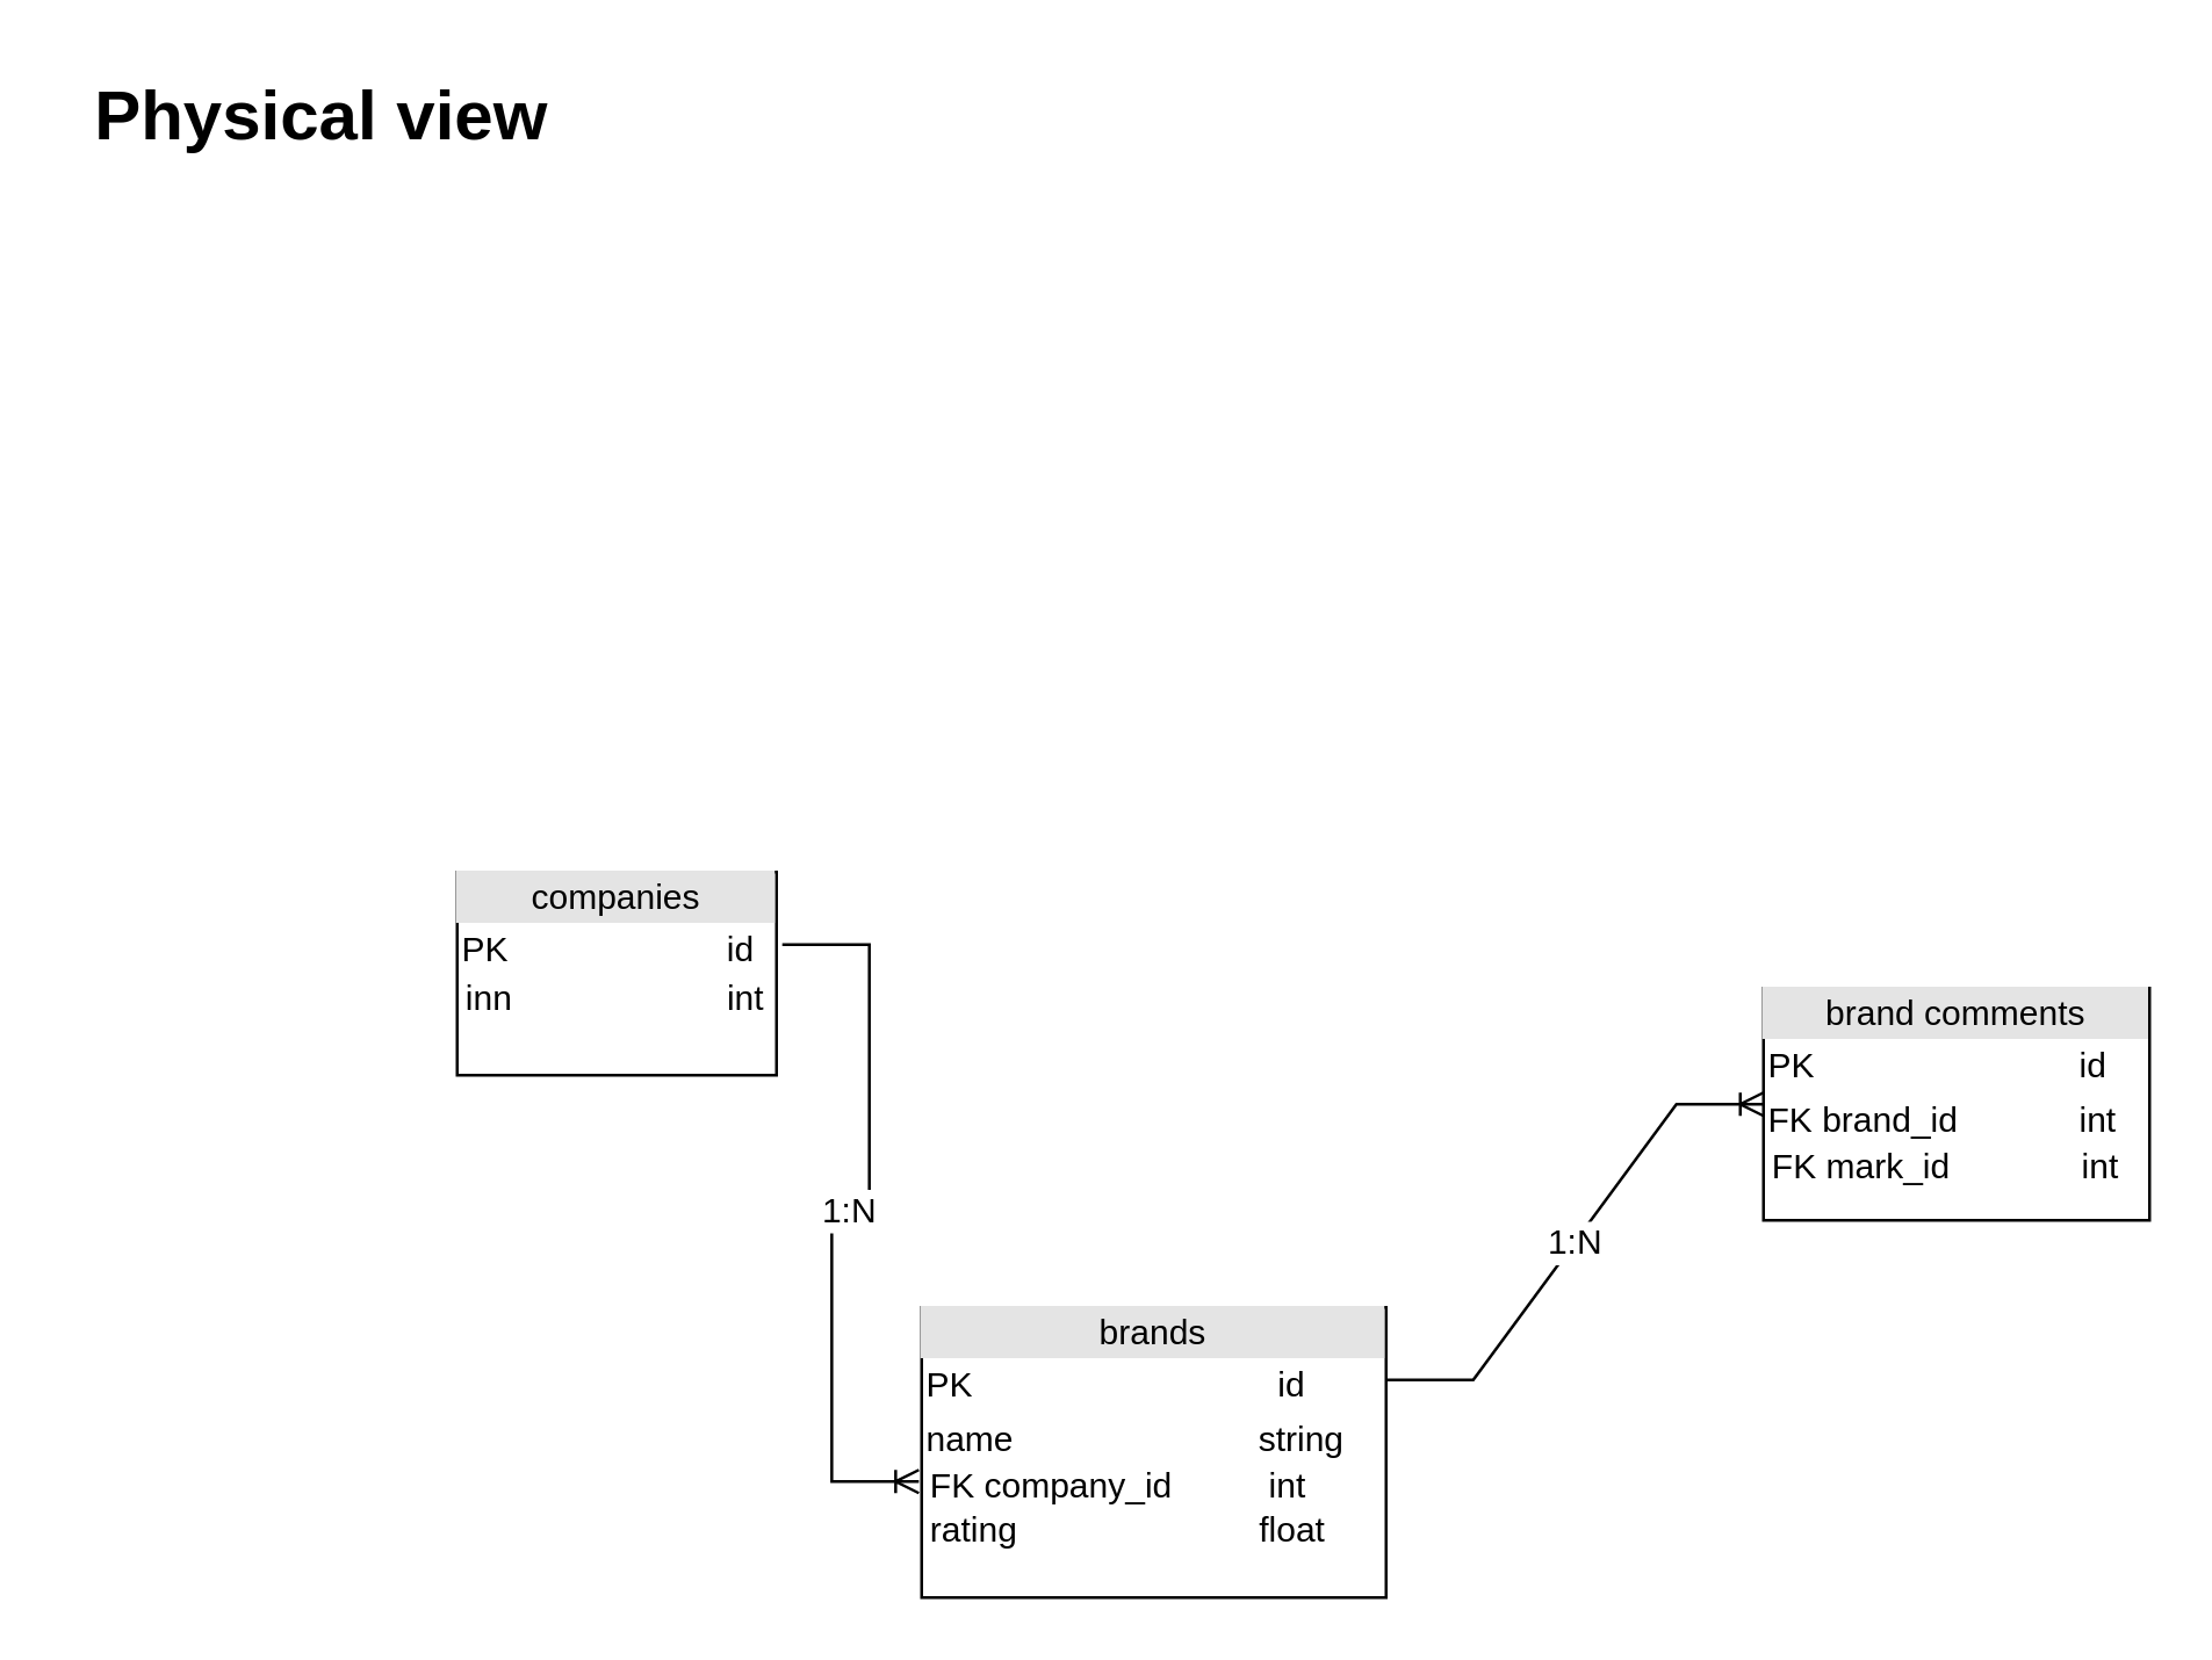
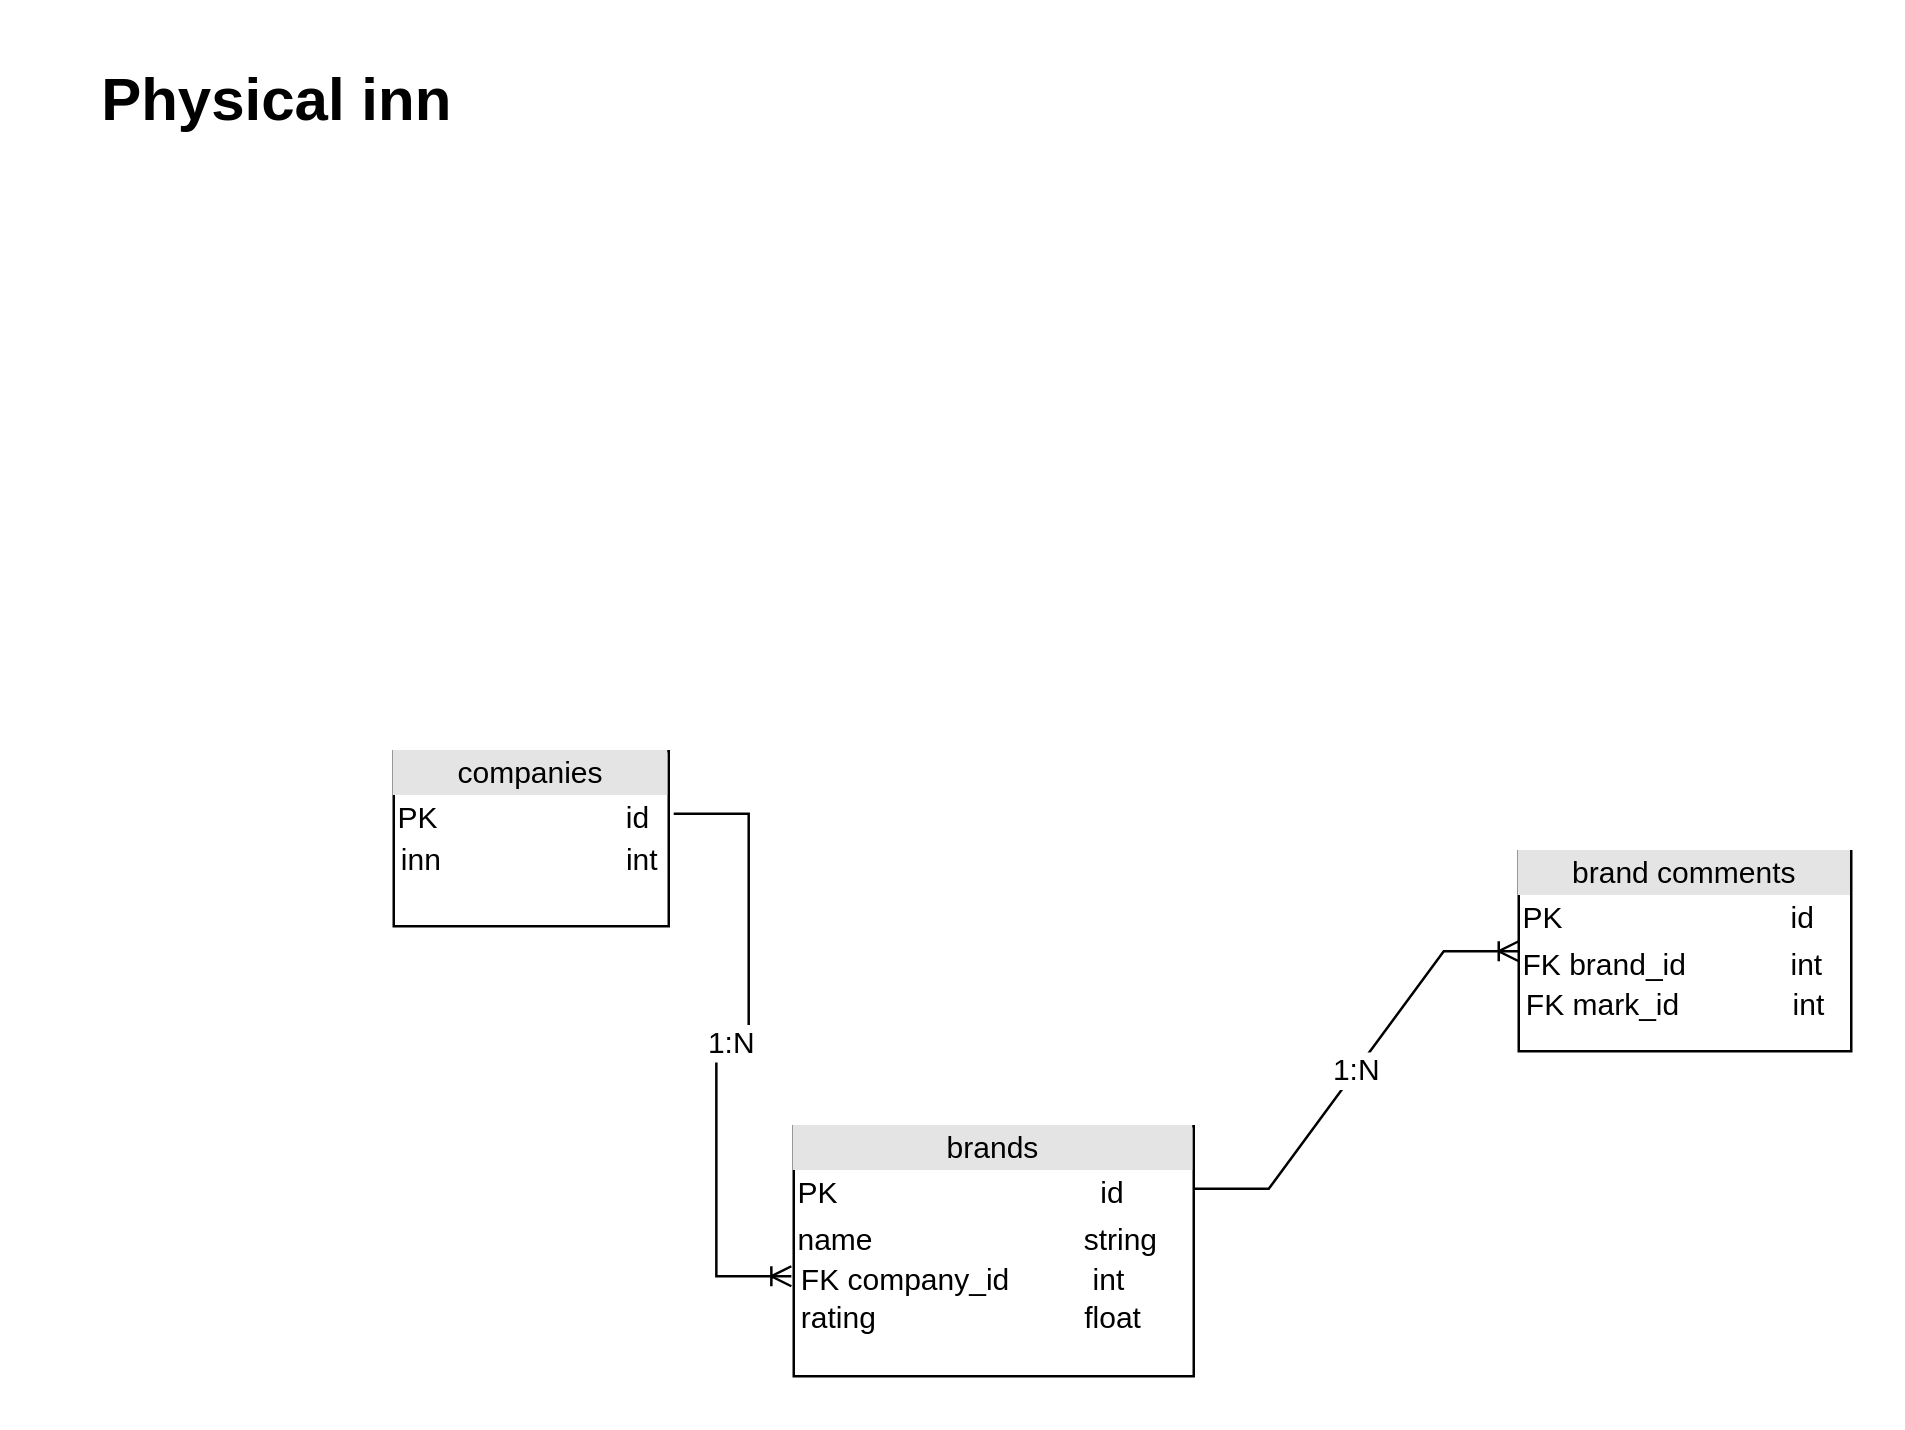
- <mxCell id="5" value="Physical view" style="text;strokeColor=none;fillColor=none;html=1;fontSize=24;fontStyle=1;verticalAlign=middle;align=center;" parent="1" vertex="1"><mxGeometry x="20" width="180" height="40" as="geometry" y="20" /></mxCell>
+ <mxCell id="5" value="Physical inn" style="text;strokeColor=none;fillColor=none;html=1;fontSize=24;fontStyle=1;verticalAlign=middle;align=center;" parent="1" vertex="1"><mxGeometry x="20" width="180" height="40" as="geometry" y="20" /></mxCell>
